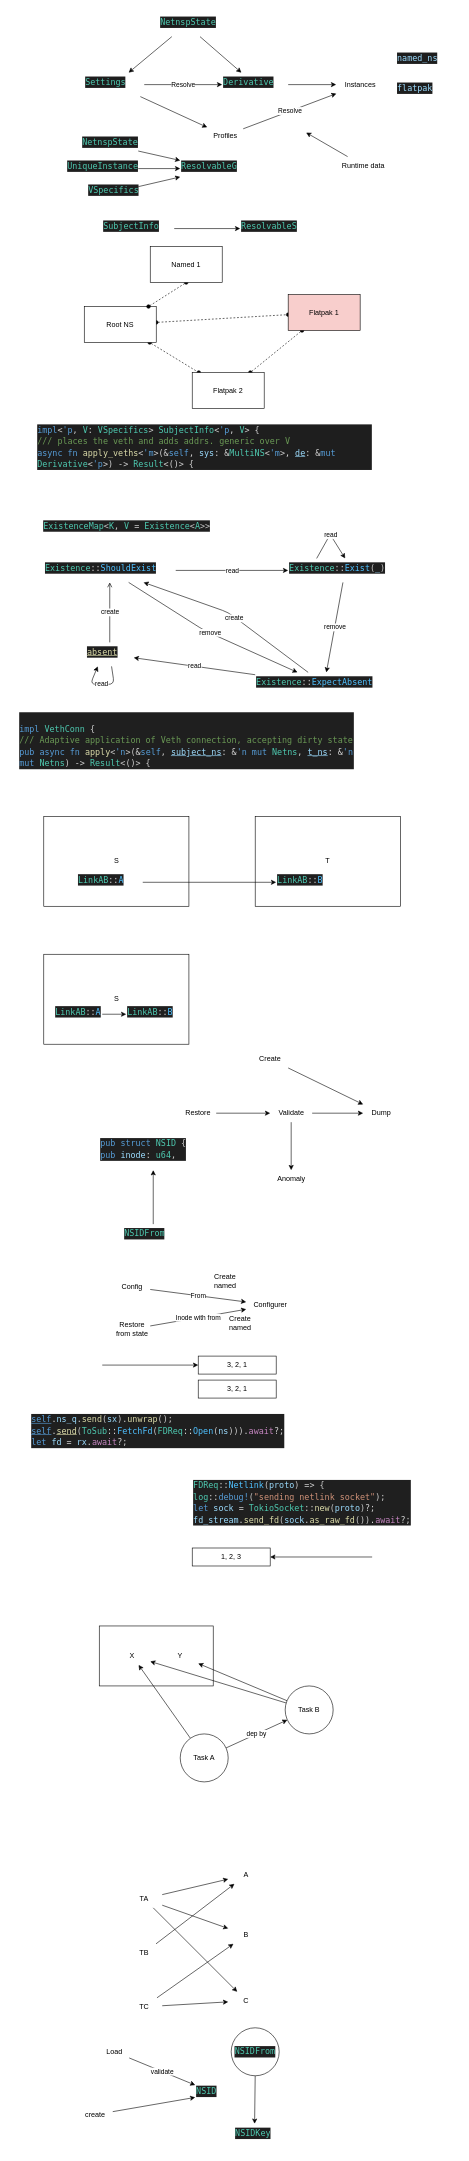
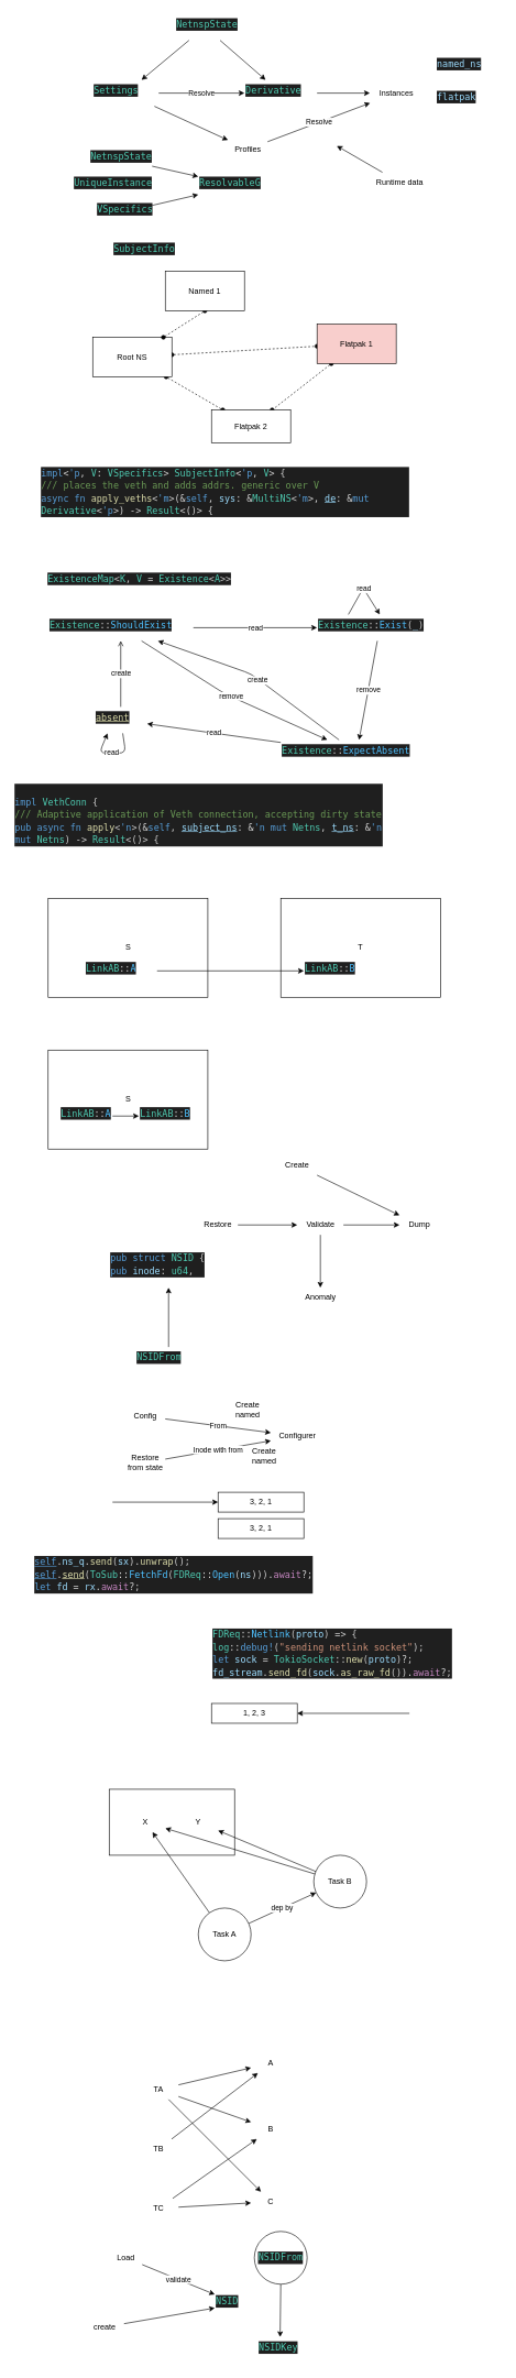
- <mxCell id="15" style="edgeStyle=none;html=1;" parent="1" source="16" target="11" edge="1"><mxGeometry relative="1" as="geometry" /></mxCell>
- <mxCell id="19" style="edgeStyle=none;html=1;" parent="1" source="20" target="12" edge="1"><mxGeometry relative="1" as="geometry" /></mxCell>
- <mxCell id="12" value="&lt;div style=&quot;color: rgb(212, 212, 212); background-color: rgb(30, 30, 30); font-family: &amp;quot;Droid Sans Mono&amp;quot;, &amp;quot;monospace&amp;quot;, monospace; font-weight: normal; font-size: 14px; line-height: 19px;&quot;&gt;&lt;div&gt;&lt;span style=&quot;color: #4ec9b0;&quot;&gt;ResolvableS&lt;/span&gt;&lt;/div&gt;&lt;/div&gt;" style="text;whiteSpace=wrap;html=1;" parent="1" vertex="1"><mxGeometry x="400" y="360" width="120" height="40" as="geometry" /></mxCell>
- <mxCell id="33" value="Flatpak 2" style="rounded=0;whiteSpace=wrap;html=1;" parent="1" vertex="1"><mxGeometry x="320" y="620" width="120" height="60" as="geometry" /></mxCell>
+ <mxCell id="33" value="Flatpak 2" style="rounded=0;whiteSpace=wrap;html=1;" parent="1" vertex="1"><mxGeometry x="320" y="620" width="120" height="50" as="geometry" /></mxCell>
- <mxCell id="50" value="&lt;div style=&quot;color: rgb(204, 204, 204); background-color: rgb(31, 31, 31); font-family: &amp;quot;Droid Sans Mono&amp;quot;, &amp;quot;monospace&amp;quot;, monospace; font-weight: normal; font-size: 14px; line-height: 19px;&quot;&gt;&lt;br&gt;&lt;div&gt;&lt;span style=&quot;color: #569cd6;&quot;&gt;impl&lt;/span&gt;&lt;span style=&quot;color: #cccccc;&quot;&gt; &lt;/span&gt;&lt;span style=&quot;color: #4ec9b0;&quot;&gt;VethConn&lt;/span&gt;&lt;span style=&quot;color: #cccccc;&quot;&gt; {&lt;/span&gt;&lt;/div&gt;&lt;div&gt;&lt;span style=&quot;color: #6a9955;&quot;&gt;    &lt;/span&gt;&lt;span style=&quot;color: #6a9955;&quot;&gt;/// Adaptive application of Veth connection, accepting dirty state&lt;/span&gt;&lt;/div&gt;&lt;div&gt;&lt;span style=&quot;color: #cccccc;&quot;&gt;    &lt;/span&gt;&lt;span style=&quot;color: #569cd6;&quot;&gt;pub&lt;/span&gt;&lt;span style=&quot;color: #cccccc;&quot;&gt; &lt;/span&gt;&lt;span style=&quot;color: #569cd6;&quot;&gt;async&lt;/span&gt;&lt;span style=&quot;color: #cccccc;&quot;&gt; &lt;/span&gt;&lt;span style=&quot;color: #569cd6;&quot;&gt;fn&lt;/span&gt;&lt;span style=&quot;color: #cccccc;&quot;&gt; &lt;/span&gt;&lt;span style=&quot;color: #dcdcaa;&quot;&gt;apply&lt;/span&gt;&lt;span style=&quot;color: #cccccc;&quot;&gt;&amp;lt;&lt;/span&gt;&lt;span style=&quot;color: #569cd6;&quot;&gt;'&lt;/span&gt;&lt;span style=&quot;color: #569cd6;&quot;&gt;n&lt;/span&gt;&lt;span style=&quot;color: #cccccc;&quot;&gt;&amp;gt;(&lt;/span&gt;&lt;span style=&quot;color: #d4d4d4;&quot;&gt;&amp;amp;&lt;/span&gt;&lt;span style=&quot;color: #569cd6;&quot;&gt;self&lt;/span&gt;&lt;span style=&quot;color: #cccccc;&quot;&gt;, &lt;/span&gt;&lt;span style=&quot;color: #9cdcfe;text-decoration: underline;&quot;&gt;subject_ns&lt;/span&gt;&lt;span style=&quot;color: #d4d4d4;&quot;&gt;:&lt;/span&gt;&lt;span style=&quot;color: #cccccc;&quot;&gt; &lt;/span&gt;&lt;span style=&quot;color: #d4d4d4;&quot;&gt;&amp;amp;&lt;/span&gt;&lt;span style=&quot;color: #569cd6;&quot;&gt;'&lt;/span&gt;&lt;span style=&quot;color: #569cd6;&quot;&gt;n&lt;/span&gt;&lt;span style=&quot;color: #cccccc;&quot;&gt; &lt;/span&gt;&lt;span style=&quot;color: #569cd6;&quot;&gt;mut&lt;/span&gt;&lt;span style=&quot;color: #cccccc;&quot;&gt; &lt;/span&gt;&lt;span style=&quot;color: #4ec9b0;&quot;&gt;Netns&lt;/span&gt;&lt;span style=&quot;color: #cccccc;&quot;&gt;, &lt;/span&gt;&lt;span style=&quot;color: #9cdcfe;text-decoration: underline;&quot;&gt;t_ns&lt;/span&gt;&lt;span style=&quot;color: #d4d4d4;&quot;&gt;:&lt;/span&gt;&lt;span style=&quot;color: #cccccc;&quot;&gt; &lt;/span&gt;&lt;span style=&quot;color: #d4d4d4;&quot;&gt;&amp;amp;&lt;/span&gt;&lt;span style=&quot;color: #569cd6;&quot;&gt;'&lt;/span&gt;&lt;span style=&quot;color: #569cd6;&quot;&gt;n&lt;/span&gt;&lt;span style=&quot;color: #cccccc;&quot;&gt; &lt;/span&gt;&lt;span style=&quot;color: #569cd6;&quot;&gt;mut&lt;/span&gt;&lt;span style=&quot;color: #cccccc;&quot;&gt; &lt;/span&gt;&lt;span style=&quot;color: #4ec9b0;&quot;&gt;Netns&lt;/span&gt;&lt;span style=&quot;color: #cccccc;&quot;&gt;) &lt;/span&gt;&lt;span style=&quot;color: #d4d4d4;&quot;&gt;-&amp;gt;&lt;/span&gt;&lt;span style=&quot;color: #cccccc;&quot;&gt; &lt;/span&gt;&lt;span style=&quot;color: #4ec9b0;&quot;&gt;Result&lt;/span&gt;&lt;span style=&quot;color: #cccccc;&quot;&gt;&amp;lt;()&amp;gt; {&lt;/span&gt;&lt;/div&gt;&lt;/div&gt;" style="text;whiteSpace=wrap;html=1;" parent="1" vertex="1"><mxGeometry x="30" y="1180" width="560" height="140" as="geometry" /></mxCell>
+ <mxCell id="50" value="&lt;div style=&quot;color: rgb(204, 204, 204); background-color: rgb(31, 31, 31); font-family: &amp;quot;Droid Sans Mono&amp;quot;, &amp;quot;monospace&amp;quot;, monospace; font-weight: normal; font-size: 14px; line-height: 19px;&quot;&gt;&lt;br&gt;&lt;div&gt;&lt;span style=&quot;color: #569cd6;&quot;&gt;impl&lt;/span&gt;&lt;span style=&quot;color: #cccccc;&quot;&gt; &lt;/span&gt;&lt;span style=&quot;color: #4ec9b0;&quot;&gt;VethConn&lt;/span&gt;&lt;span style=&quot;color: #cccccc;&quot;&gt; {&lt;/span&gt;&lt;/div&gt;&lt;div&gt;&lt;span style=&quot;color: #6a9955;&quot;&gt;    &lt;/span&gt;&lt;span style=&quot;color: #6a9955;&quot;&gt;/// Adaptive application of Veth connection, accepting dirty state&lt;/span&gt;&lt;/div&gt;&lt;div&gt;&lt;span style=&quot;color: #cccccc;&quot;&gt;    &lt;/span&gt;&lt;span style=&quot;color: #569cd6;&quot;&gt;pub&lt;/span&gt;&lt;span style=&quot;color: #cccccc;&quot;&gt; &lt;/span&gt;&lt;span style=&quot;color: #569cd6;&quot;&gt;async&lt;/span&gt;&lt;span style=&quot;color: #cccccc;&quot;&gt; &lt;/span&gt;&lt;span style=&quot;color: #569cd6;&quot;&gt;fn&lt;/span&gt;&lt;span style=&quot;color: #cccccc;&quot;&gt; &lt;/span&gt;&lt;span style=&quot;color: #dcdcaa;&quot;&gt;apply&lt;/span&gt;&lt;span style=&quot;color: #cccccc;&quot;&gt;&amp;lt;&lt;/span&gt;&lt;span style=&quot;color: #569cd6;&quot;&gt;'&lt;/span&gt;&lt;span style=&quot;color: #569cd6;&quot;&gt;n&lt;/span&gt;&lt;span style=&quot;color: #cccccc;&quot;&gt;&amp;gt;(&lt;/span&gt;&lt;span style=&quot;color: #d4d4d4;&quot;&gt;&amp;amp;&lt;/span&gt;&lt;span style=&quot;color: #569cd6;&quot;&gt;self&lt;/span&gt;&lt;span style=&quot;color: #cccccc;&quot;&gt;, &lt;/span&gt;&lt;span style=&quot;color: #9cdcfe;text-decoration: underline;&quot;&gt;subject_ns&lt;/span&gt;&lt;span style=&quot;color: #d4d4d4;&quot;&gt;:&lt;/span&gt;&lt;span style=&quot;color: #cccccc;&quot;&gt; &lt;/span&gt;&lt;span style=&quot;color: #d4d4d4;&quot;&gt;&amp;amp;&lt;/span&gt;&lt;span style=&quot;color: #569cd6;&quot;&gt;'&lt;/span&gt;&lt;span style=&quot;color: #569cd6;&quot;&gt;n&lt;/span&gt;&lt;span style=&quot;color: #cccccc;&quot;&gt; &lt;/span&gt;&lt;span style=&quot;color: #569cd6;&quot;&gt;mut&lt;/span&gt;&lt;span style=&quot;color: #cccccc;&quot;&gt; &lt;/span&gt;&lt;span style=&quot;color: #4ec9b0;&quot;&gt;Netns&lt;/span&gt;&lt;span style=&quot;color: #cccccc;&quot;&gt;, &lt;/span&gt;&lt;span style=&quot;color: #9cdcfe;text-decoration: underline;&quot;&gt;t_ns&lt;/span&gt;&lt;span style=&quot;color: #d4d4d4;&quot;&gt;:&lt;/span&gt;&lt;span style=&quot;color: #cccccc;&quot;&gt; &lt;/span&gt;&lt;span style=&quot;color: #d4d4d4;&quot;&gt;&amp;amp;&lt;/span&gt;&lt;span style=&quot;color: #569cd6;&quot;&gt;'&lt;/span&gt;&lt;span style=&quot;color: #569cd6;&quot;&gt;n&lt;/span&gt;&lt;span style=&quot;color: #cccccc;&quot;&gt; &lt;/span&gt;&lt;span style=&quot;color: #569cd6;&quot;&gt;mut&lt;/span&gt;&lt;span style=&quot;color: #cccccc;&quot;&gt; &lt;/span&gt;&lt;span style=&quot;color: #4ec9b0;&quot;&gt;Netns&lt;/span&gt;&lt;span style=&quot;color: #cccccc;&quot;&gt;) &lt;/span&gt;&lt;span style=&quot;color: #d4d4d4;&quot;&gt;-&amp;gt;&lt;/span&gt;&lt;span style=&quot;color: #cccccc;&quot;&gt; &lt;/span&gt;&lt;span style=&quot;color: #4ec9b0;&quot;&gt;Result&lt;/span&gt;&lt;span style=&quot;color: #cccccc;&quot;&gt;&amp;lt;()&amp;gt; {&lt;/span&gt;&lt;/div&gt;&lt;/div&gt;" style="text;whiteSpace=wrap;html=1;" parent="1" vertex="1"><mxGeometry x="20" y="1180" width="560" height="140" as="geometry" /></mxCell>
